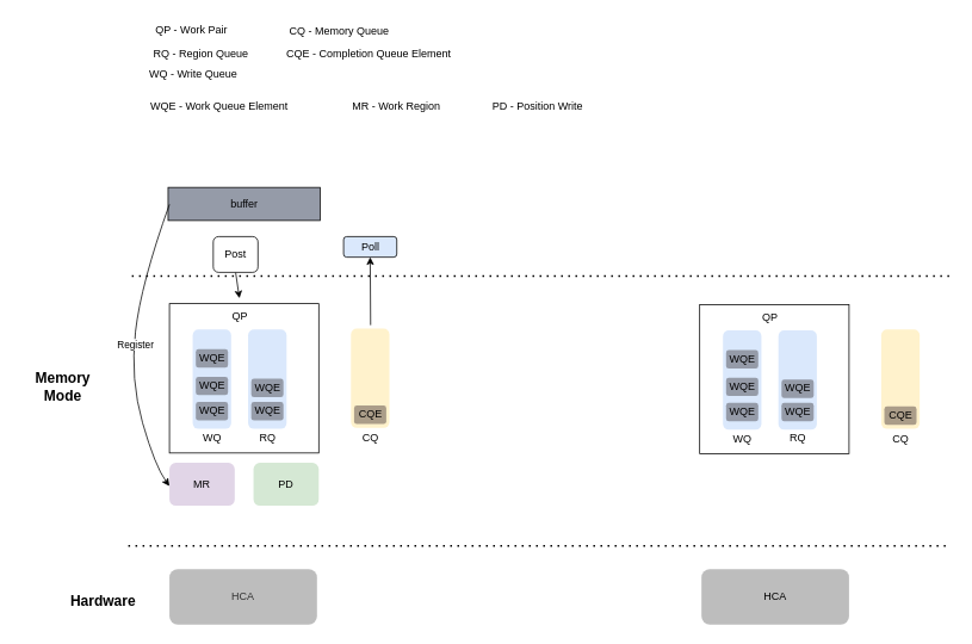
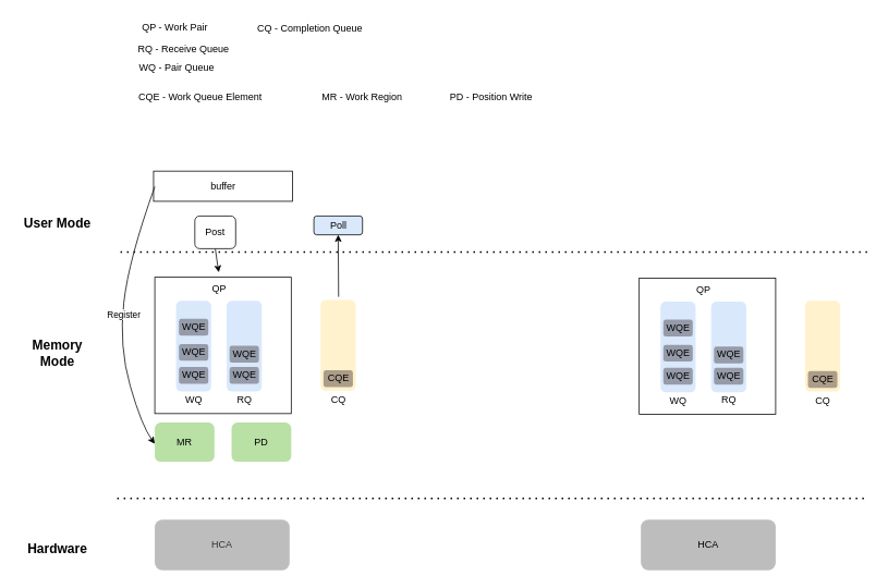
- <mxCell id="19" value="CQ - Memory Queue" style="text;strokeColor=none;align=center;fillColor=none;html=1;verticalAlign=middle;whiteSpace=wrap;rounded=0;" vertex="1" parent="1"><mxGeometry x="296.5" y="24" width="164" height="21" as="geometry" /></mxCell>
+ <mxCell id="19" value="CQ - Completion Queue" style="text;strokeColor=none;align=center;fillColor=none;html=1;verticalAlign=middle;whiteSpace=wrap;rounded=0;" vertex="1" parent="1"><mxGeometry x="296.5" y="24" width="164" height="21" as="geometry" /></mxCell>
- <mxCell id="8" value="RQ - Region Queue" style="text;strokeColor=none;align=center;fillColor=none;html=1;verticalAlign=middle;whiteSpace=wrap;rounded=0;" vertex="1" parent="1"><mxGeometry x="167" y="45" width="115" height="30" as="geometry" /></mxCell>
+ <mxCell id="8" value="RQ - Receive Queue" style="text;strokeColor=none;align=center;fillColor=none;html=1;verticalAlign=middle;whiteSpace=wrap;rounded=0;" vertex="1" parent="1"><mxGeometry x="167" y="45" width="115" height="30" as="geometry" /></mxCell>
- <mxCell id="21" value="CQE - Completion Queue Element" style="text;strokeColor=none;align=center;fillColor=none;html=1;verticalAlign=middle;whiteSpace=wrap;rounded=0;" vertex="1" parent="1"><mxGeometry x="312" y="49.5" width="200" height="21" as="geometry" /></mxCell>
- <mxCell id="10" value="WQ - Write Queue" style="text;strokeColor=none;align=center;fillColor=none;html=1;verticalAlign=middle;whiteSpace=wrap;rounded=0;" vertex="1" parent="1"><mxGeometry x="158.75" y="71" width="113.75" height="21" as="geometry" /></mxCell>
+ <mxCell id="10" value="WQ - Pair Queue" style="text;strokeColor=none;align=center;fillColor=none;html=1;verticalAlign=middle;whiteSpace=wrap;rounded=0;" vertex="1" parent="1"><mxGeometry x="158.75" y="71" width="113.75" height="21" as="geometry" /></mxCell>
- <mxCell id="16" value="WQE - Work Queue Element" style="text;strokeColor=none;align=center;fillColor=none;html=1;verticalAlign=middle;whiteSpace=wrap;rounded=0;" vertex="1" parent="1"><mxGeometry x="163.13" y="108" width="164" height="21" as="geometry" /></mxCell>
+ <mxCell id="16" value="CQE - Work Queue Element" style="text;strokeColor=none;align=center;fillColor=none;html=1;verticalAlign=middle;whiteSpace=wrap;rounded=0;" vertex="1" parent="1"><mxGeometry x="163.13" y="108" width="164" height="21" as="geometry" /></mxCell>
- <mxCell id="51" value="buffer" style="rounded=0;whiteSpace=wrap;html=1;fillColor=#959ba8;" vertex="1" parent="1"><mxGeometry x="187.5" y="209" width="170" height="37" as="geometry" /></mxCell>
+ <mxCell id="51" value="buffer" style="rounded=0;whiteSpace=wrap;html=1;" vertex="1" parent="1"><mxGeometry x="187.5" y="209" width="170" height="37" as="geometry" /></mxCell>
+ <mxCell id="44" value="User Mode" style="text;strokeColor=none;align=center;fillColor=none;html=1;verticalAlign=middle;whiteSpace=wrap;rounded=0;fontSize=16;fontStyle=1" vertex="1" parent="1"><mxGeometry x="20" y="257" width="100" height="30" as="geometry" /></mxCell>
- <mxCell id="47" value="MR" style="rounded=1;whiteSpace=wrap;html=1;strokeColor=none;fillColor=#e1d5e7;" vertex="1" parent="1"><mxGeometry x="189" y="517" width="73" height="48" as="geometry" /></mxCell>
+ <mxCell id="47" value="MR" style="rounded=1;whiteSpace=wrap;html=1;strokeColor=none;fillColor=#b9e0a5;" vertex="1" parent="1"><mxGeometry x="189" y="517" width="73" height="48" as="geometry" /></mxCell>
- <mxCell id="48" value="PD" style="rounded=1;whiteSpace=wrap;html=1;strokeColor=none;fillColor=#d5e8d4;" vertex="1" parent="1"><mxGeometry x="283" y="517" width="73" height="48" as="geometry" /></mxCell>
+ <mxCell id="48" value="PD" style="rounded=1;whiteSpace=wrap;html=1;strokeColor=none;fillColor=#B9E0A5;" vertex="1" parent="1"><mxGeometry x="283" y="517" width="73" height="48" as="geometry" /></mxCell>
- <mxCell id="46" value="Hardware" style="text;strokeColor=none;align=center;fillColor=none;html=1;verticalAlign=middle;whiteSpace=wrap;rounded=0;fontSize=16;fontStyle=1" vertex="1" parent="1"><mxGeometry x="65" y="656" width="100" height="30" as="geometry" /></mxCell>
+ <mxCell id="46" value="Hardware" style="text;strokeColor=none;align=center;fillColor=none;html=1;verticalAlign=middle;whiteSpace=wrap;rounded=0;fontSize=16;fontStyle=1" vertex="1" parent="1"><mxGeometry x="20" y="656" width="100" height="30" as="geometry" /></mxCell>
